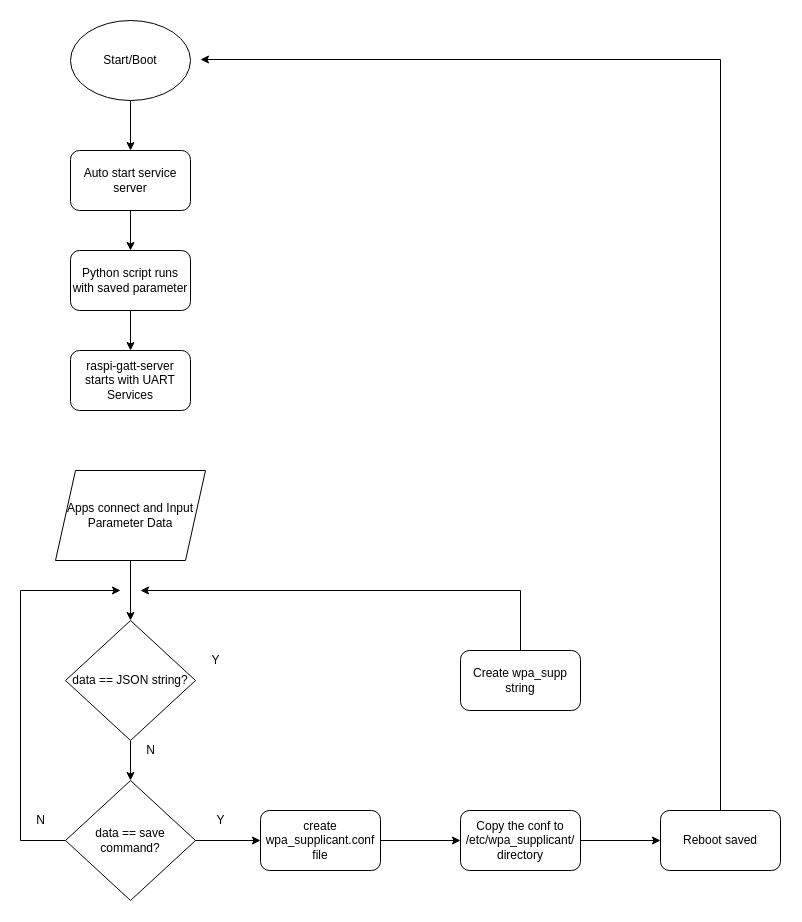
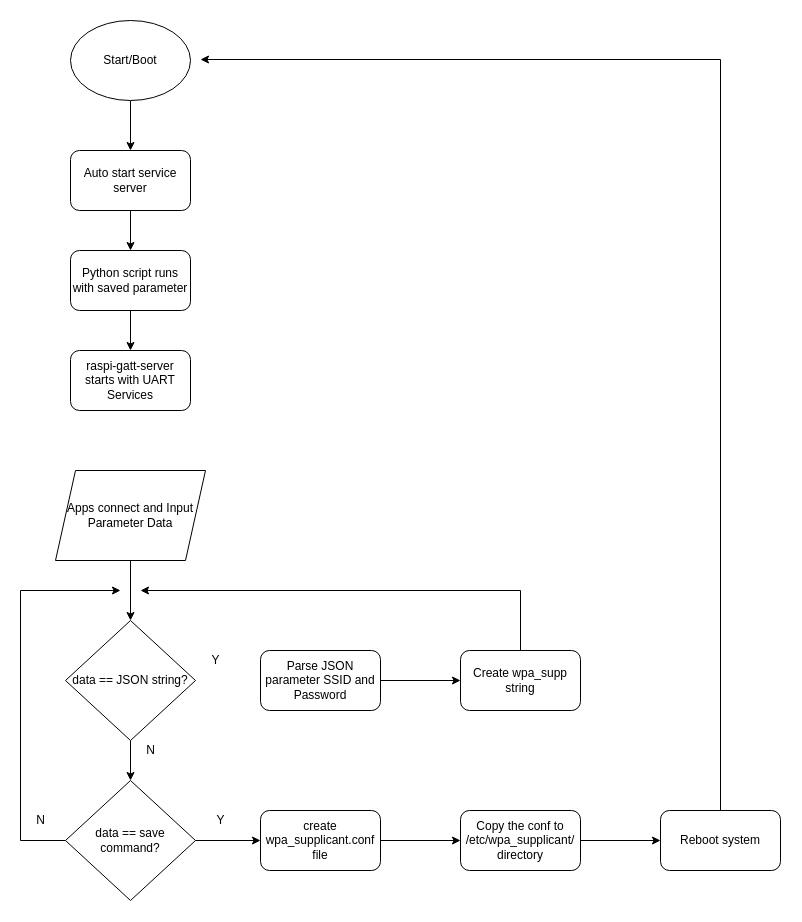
+ <mxCell id="14" value="Parse JSON parameter SSID and Password " style="rounded=1;whiteSpace=wrap;html=1;" vertex="1" parent="1"><mxGeometry x="260" y="650" width="120" height="60" as="geometry" /></mxCell>
+ <mxCell id="13" value="" style="edgeStyle=orthogonalEdgeStyle;rounded=0;orthogonalLoop=1;jettySize=auto;html=1;" edge="1" parent="1" source="14" target="16"><mxGeometry relative="1" as="geometry" /></mxCell>
- <mxCell id="27" value="Reboot saved" style="whiteSpace=wrap;html=1;rounded=1;" vertex="1" parent="1"><mxGeometry x="660" y="810" width="120" height="60" as="geometry" /></mxCell>
+ <mxCell id="27" value="Reboot system" style="whiteSpace=wrap;html=1;rounded=1;" vertex="1" parent="1"><mxGeometry x="660" y="810" width="120" height="60" as="geometry" /></mxCell>
